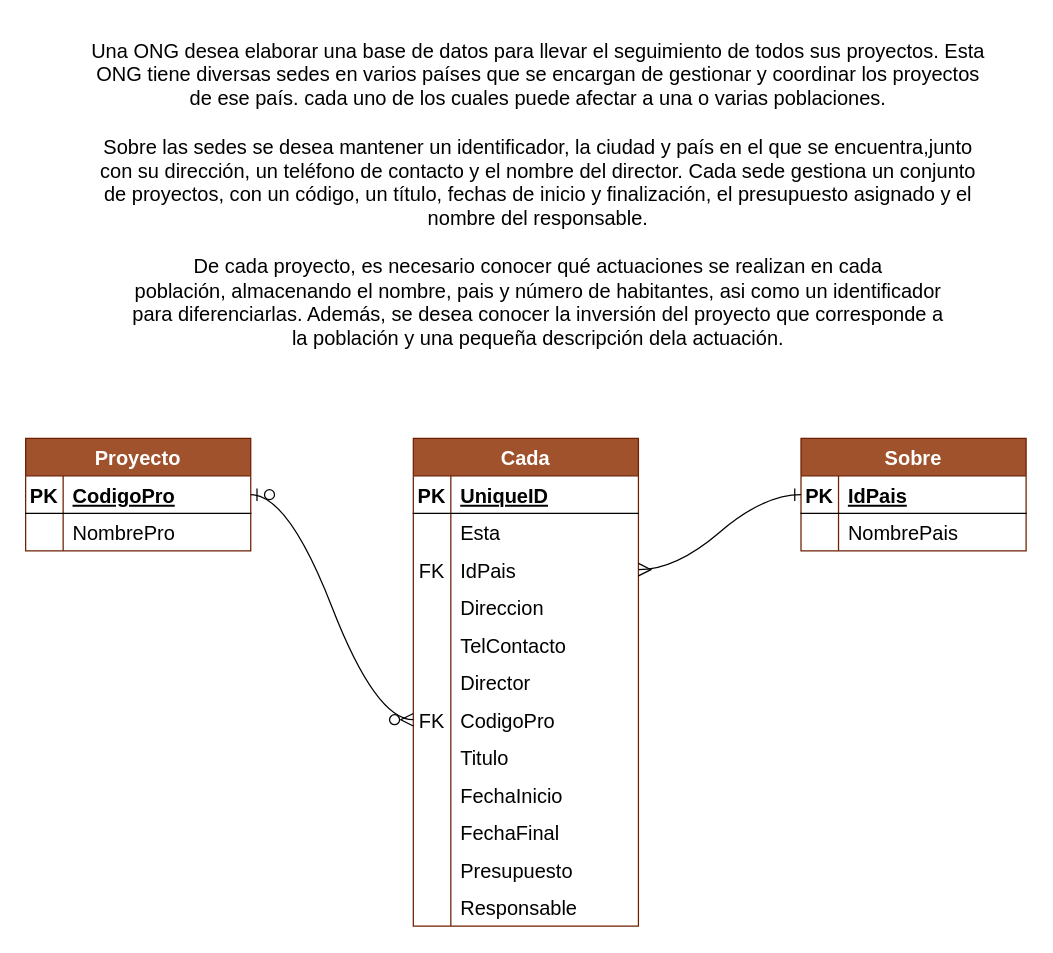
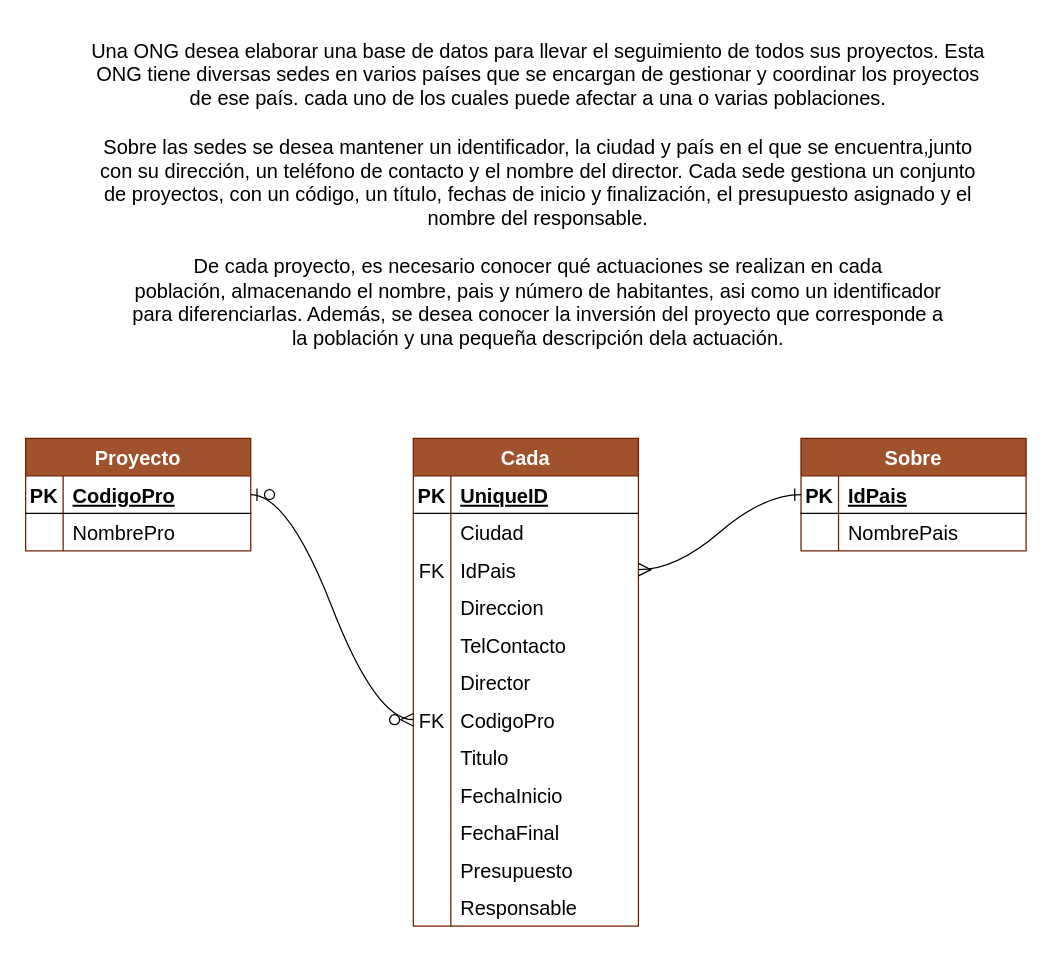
- <mxCell id="17" value="Esta" style="shape=partialRectangle;connectable=0;fillColor=none;top=0;left=0;bottom=0;right=0;align=left;spacingLeft=6;overflow=hidden;fontSize=16;" vertex="1" parent="15"><mxGeometry x="30" width="150" height="30" as="geometry"><mxRectangle width="150" height="30" as="alternateBounds" /></mxGeometry></mxCell>
+ <mxCell id="17" value="Ciudad" style="shape=partialRectangle;connectable=0;fillColor=none;top=0;left=0;bottom=0;right=0;align=left;spacingLeft=6;overflow=hidden;fontSize=16;" vertex="1" parent="15"><mxGeometry x="30" width="150" height="30" as="geometry"><mxRectangle width="150" height="30" as="alternateBounds" /></mxGeometry></mxCell>
